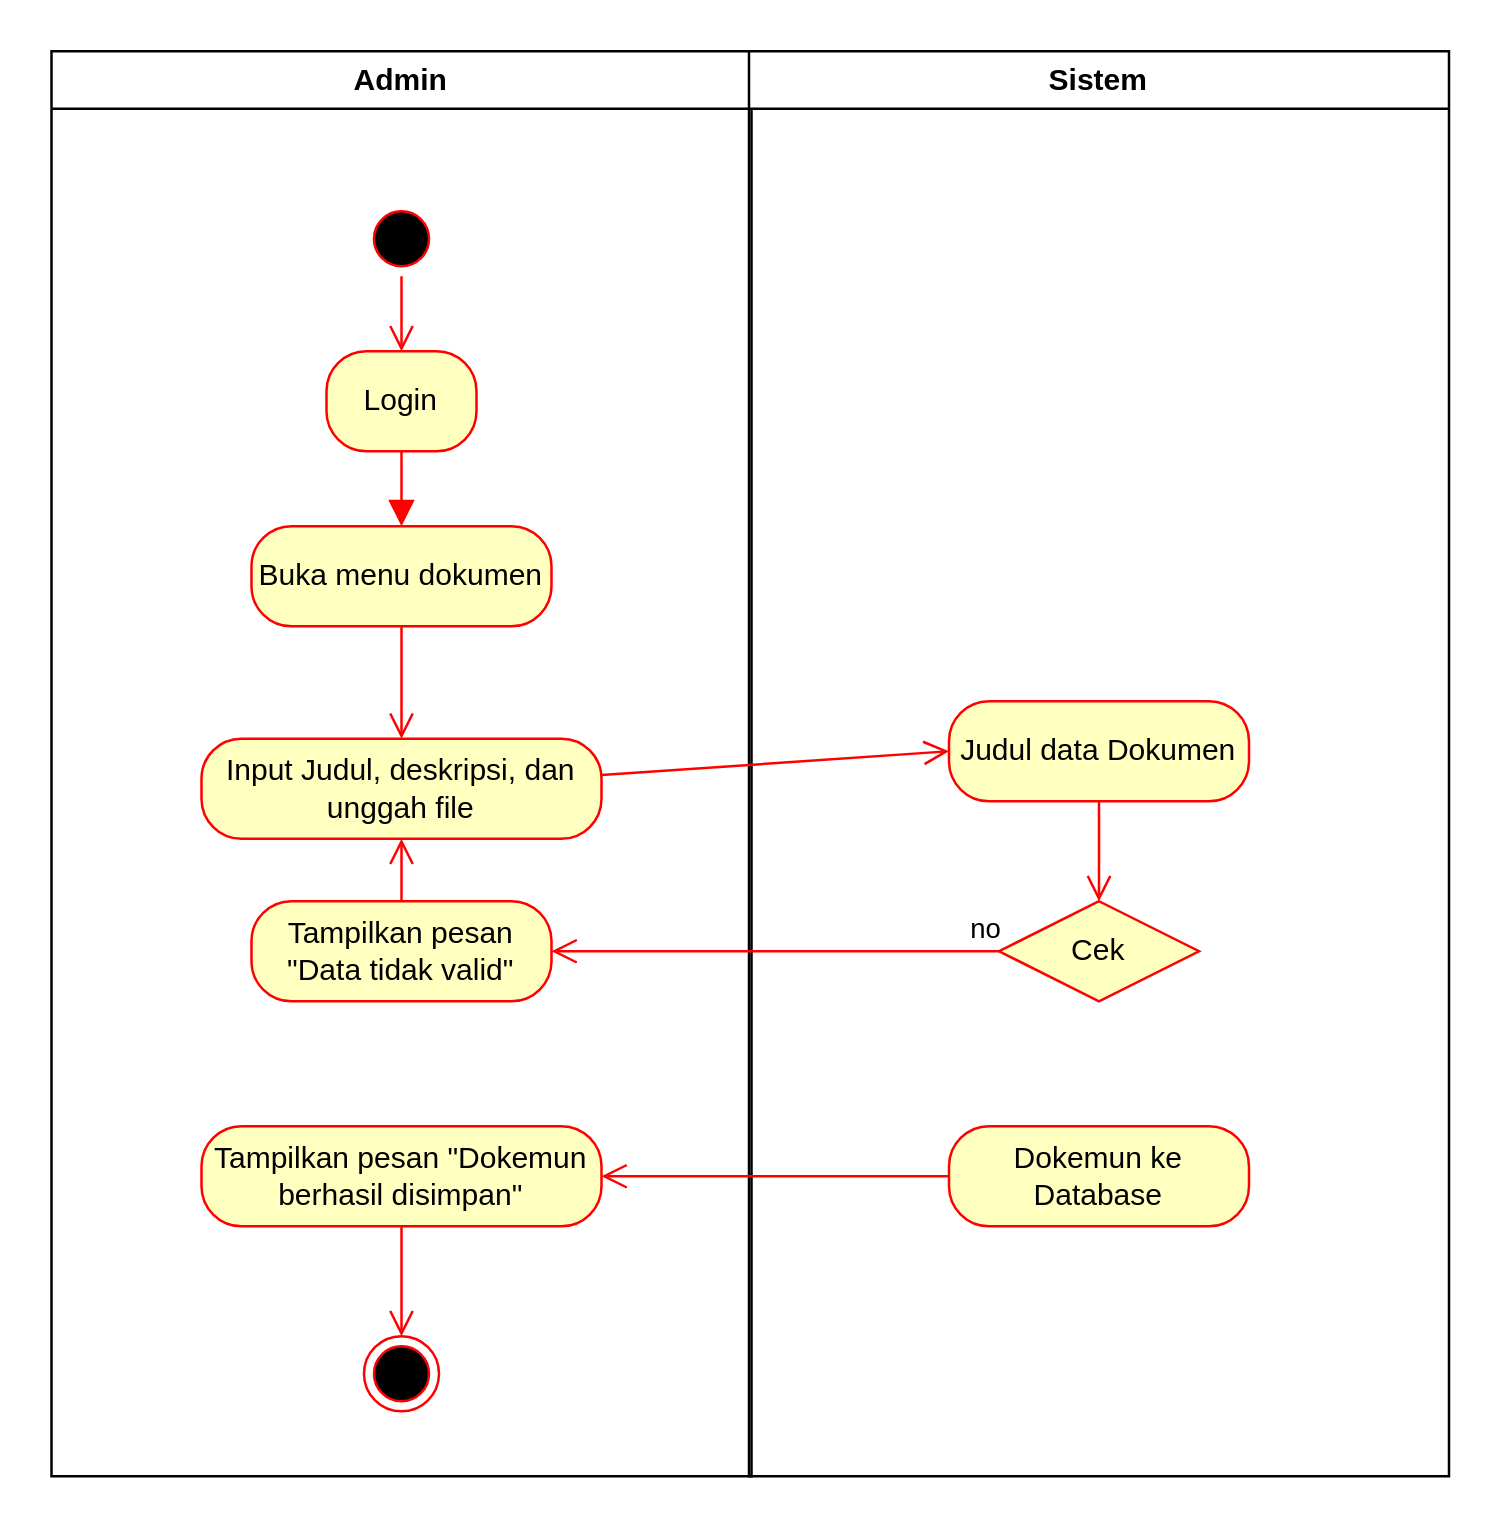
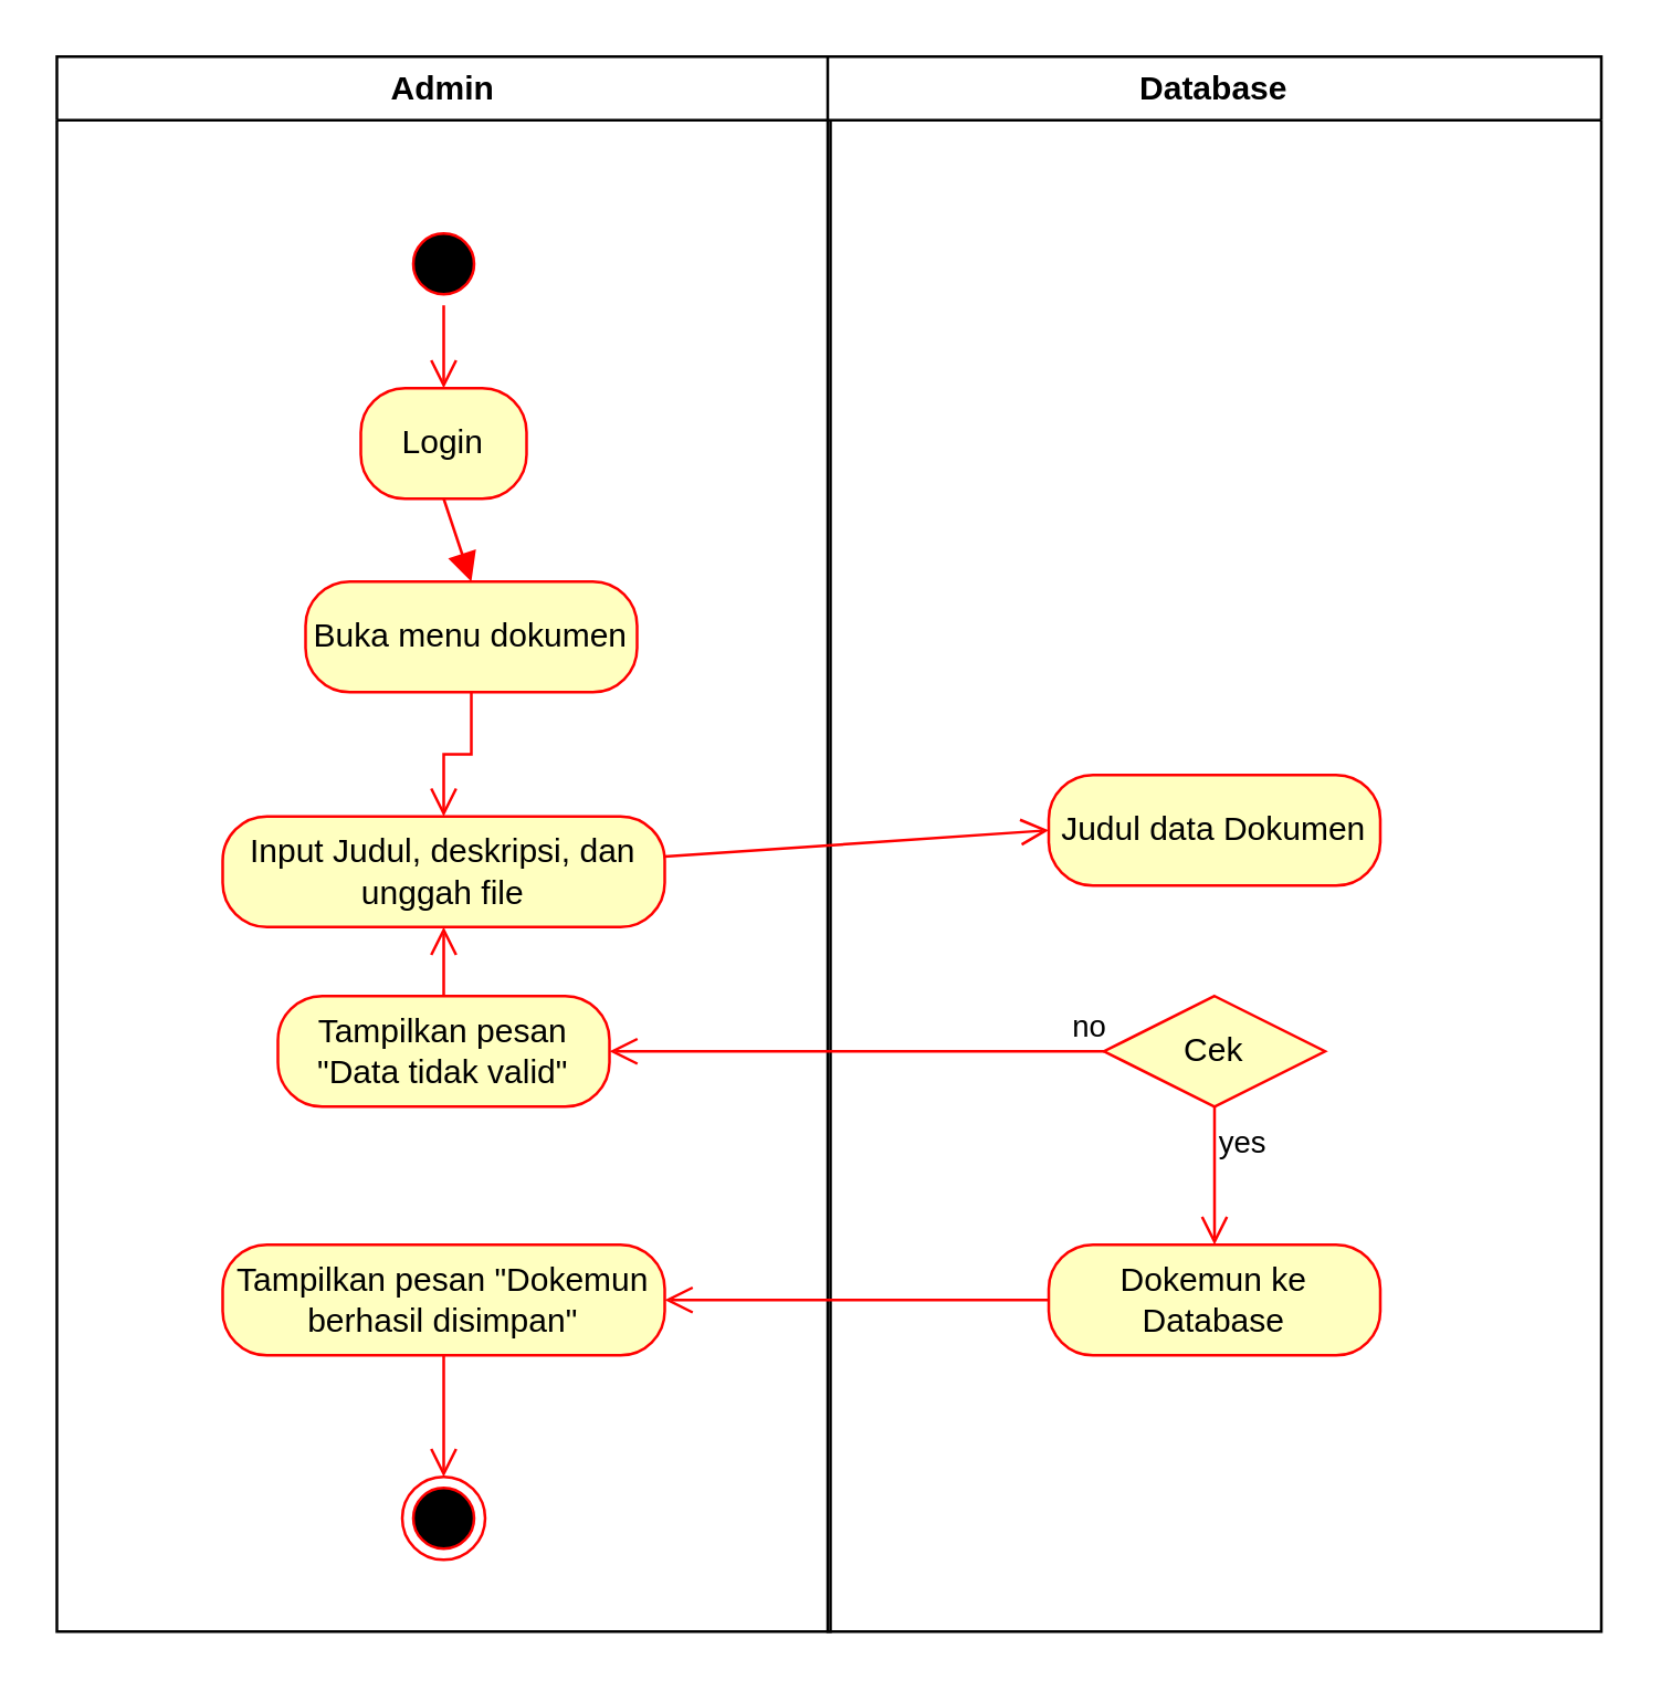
- <mxCell id="15" value="Sistem" style="swimlane;whiteSpace=wrap" vertex="1" parent="1"><mxGeometry x="299" y="20" width="280" height="570" as="geometry" /></mxCell>
+ <mxCell id="15" value="Database" style="swimlane;whiteSpace=wrap" vertex="1" parent="1"><mxGeometry x="299" y="20" width="280" height="570" as="geometry" /></mxCell>
- <mxCell id="6" value="Buka menu dokumen" style="rounded=1;whiteSpace=wrap;html=1;arcSize=40;fontColor=#000000;fillColor=#ffffc0;strokeColor=#ff0000;" vertex="1" parent="2"><mxGeometry x="80" y="190" width="120" height="40" as="geometry" /></mxCell>
+ <mxCell id="6" value="Buka menu dokumen" style="rounded=1;whiteSpace=wrap;html=1;arcSize=40;fontColor=#000000;fillColor=#ffffc0;strokeColor=#ff0000;" vertex="1" parent="2"><mxGeometry x="90" y="190" width="120" height="40" as="geometry" /></mxCell>
- <mxCell id="17" value="" style="edgeStyle=orthogonalEdgeStyle;html=1;verticalAlign=bottom;endArrow=open;endSize=8;strokeColor=#ff0000;rounded=0;entryX=0.5;entryY=0;entryDx=0;entryDy=0;" edge="1" parent="15" source="16" target="18"><mxGeometry relative="1" as="geometry"><mxPoint x="140" y="370" as="targetPoint" /></mxGeometry></mxCell>
+ <mxCell id="19" value="yes" style="edgeStyle=orthogonalEdgeStyle;html=1;align=left;verticalAlign=top;endArrow=open;endSize=8;strokeColor=#ff0000;rounded=0;entryX=0.5;entryY=0;entryDx=0;entryDy=0;" edge="1" source="18" parent="15" target="20"><mxGeometry x="-1" relative="1" as="geometry"><mxPoint x="140" y="430" as="targetPoint" /></mxGeometry></mxCell>
